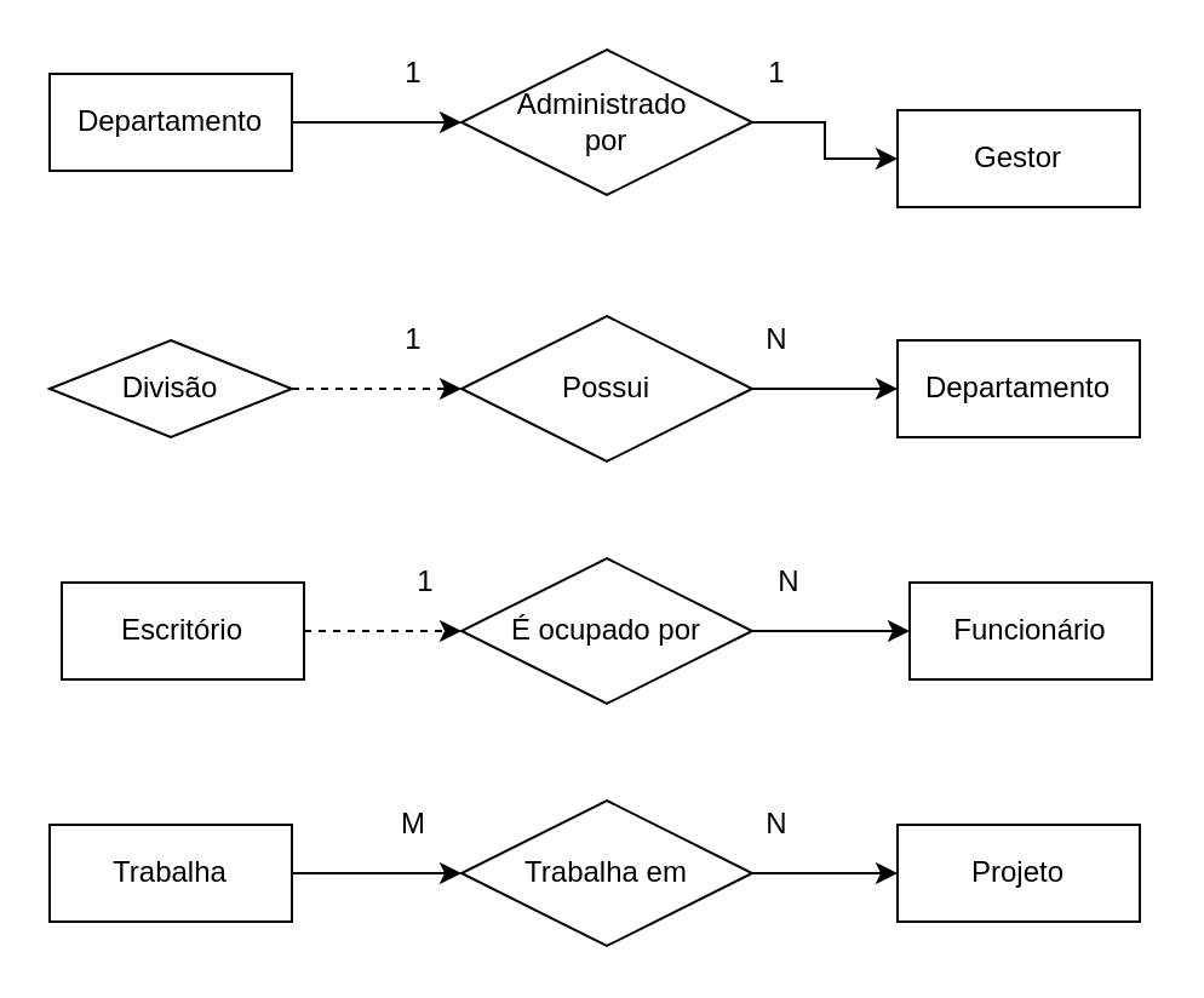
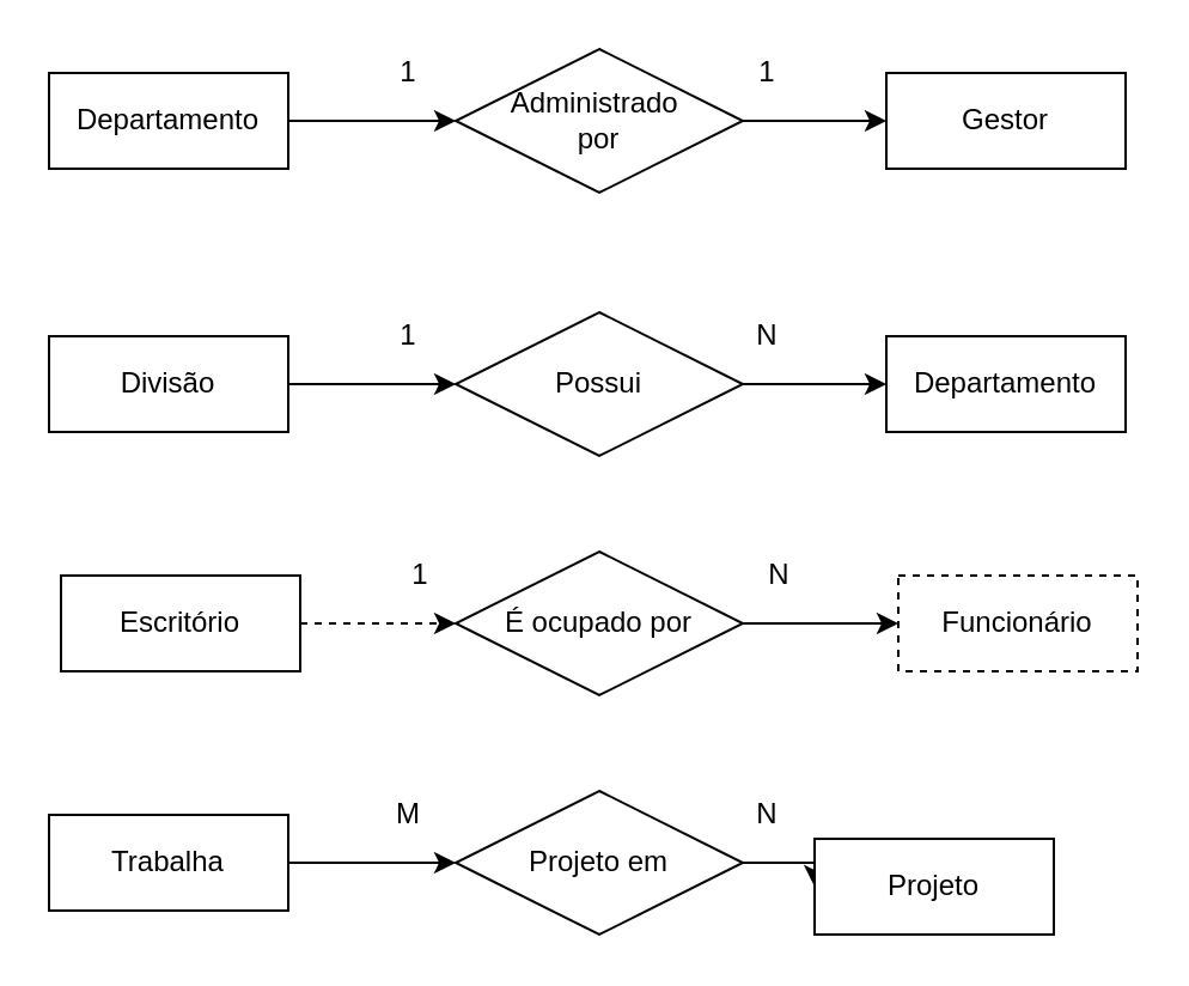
- <mxCell id="6" value="Gestor" style="whiteSpace=wrap;html=1;align=center;" vertex="1" parent="1"><mxGeometry x="370" y="45" width="100" height="40" as="geometry" /></mxCell>
+ <mxCell id="6" value="Gestor" style="whiteSpace=wrap;html=1;align=center;" vertex="1" parent="1"><mxGeometry x="370" y="30" width="100" height="40" as="geometry" /></mxCell>
- <mxCell id="10" value="Divisão" style="rhombus;whiteSpace=wrap;html=1;align=center;" vertex="1" parent="1"><mxGeometry x="20" y="140" width="100" height="40" as="geometry" /></mxCell>
+ <mxCell id="10" value="Divisão" style="whiteSpace=wrap;html=1;align=center;" vertex="1" parent="1"><mxGeometry x="20" y="140" width="100" height="40" as="geometry" /></mxCell>
- <mxCell id="9" style="edgeStyle=orthogonalEdgeStyle;rounded=0;orthogonalLoop=1;jettySize=auto;html=1;exitX=1;exitY=0.5;exitDx=0;exitDy=0;entryX=0;entryY=0.5;entryDx=0;entryDy=0;dashed=1;" edge="1" parent="1" source="10" target="12"><mxGeometry relative="1" as="geometry" /></mxCell>
+ <mxCell id="9" style="edgeStyle=orthogonalEdgeStyle;rounded=0;orthogonalLoop=1;jettySize=auto;html=1;exitX=1;exitY=0.5;exitDx=0;exitDy=0;entryX=0;entryY=0.5;entryDx=0;entryDy=0;" edge="1" parent="1" source="10" target="12"><mxGeometry relative="1" as="geometry" /></mxCell>
- <mxCell id="20" value="Funcionário" style="whiteSpace=wrap;html=1;align=center;" vertex="1" parent="1"><mxGeometry x="375" y="240" width="100" height="40" as="geometry" /></mxCell>
+ <mxCell id="20" value="Funcionário" style="whiteSpace=wrap;html=1;align=center;dashed=1;" vertex="1" parent="1"><mxGeometry x="375" y="240" width="100" height="40" as="geometry" /></mxCell>
- <mxCell id="26" value="Trabalha em" style="shape=rhombus;perimeter=rhombusPerimeter;whiteSpace=wrap;html=1;align=center;" vertex="1" parent="1"><mxGeometry x="190" y="330" width="120" height="60" as="geometry" /></mxCell>
+ <mxCell id="26" value="Projeto em" style="shape=rhombus;perimeter=rhombusPerimeter;whiteSpace=wrap;html=1;align=center;" vertex="1" parent="1"><mxGeometry x="190" y="330" width="120" height="60" as="geometry" /></mxCell>
- <mxCell id="27" value="Projeto" style="whiteSpace=wrap;html=1;align=center;" vertex="1" parent="1"><mxGeometry x="370" y="340" width="100" height="40" as="geometry" /></mxCell>
+ <mxCell id="27" value="Projeto" style="whiteSpace=wrap;html=1;align=center;" vertex="1" parent="1"><mxGeometry x="340" y="350" width="100" height="40" as="geometry" /></mxCell>
